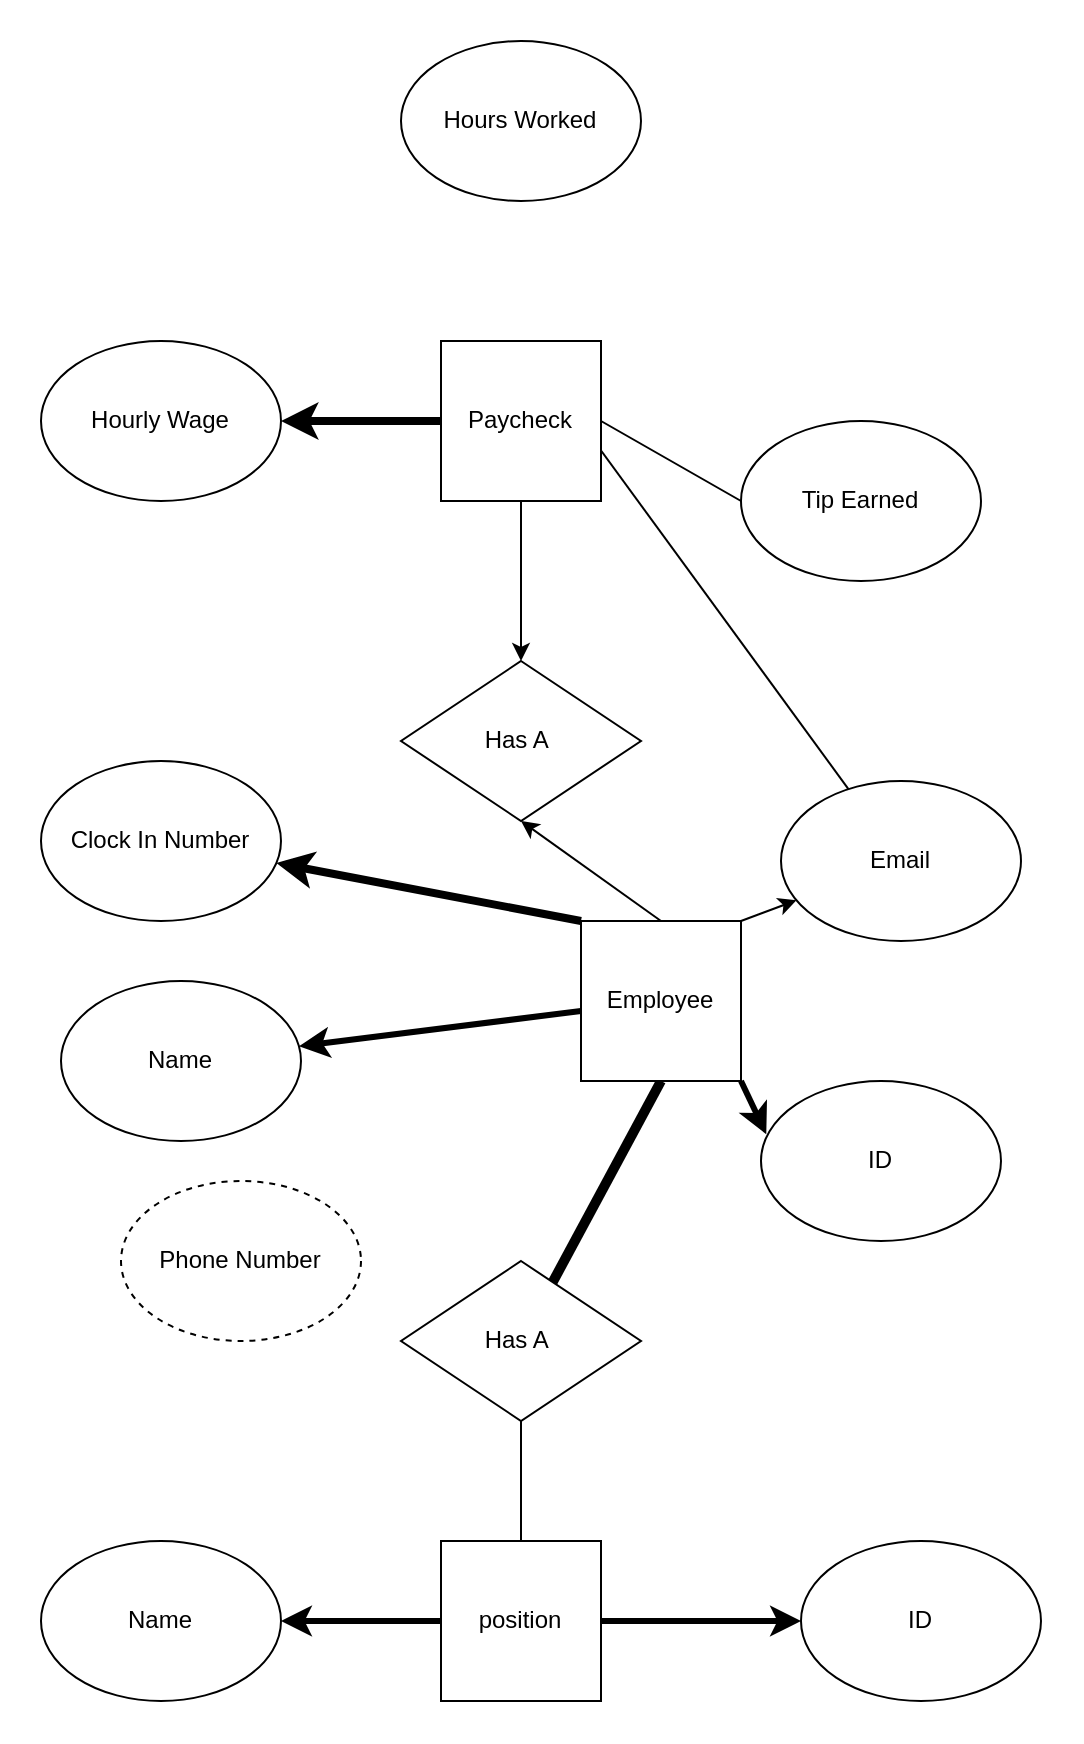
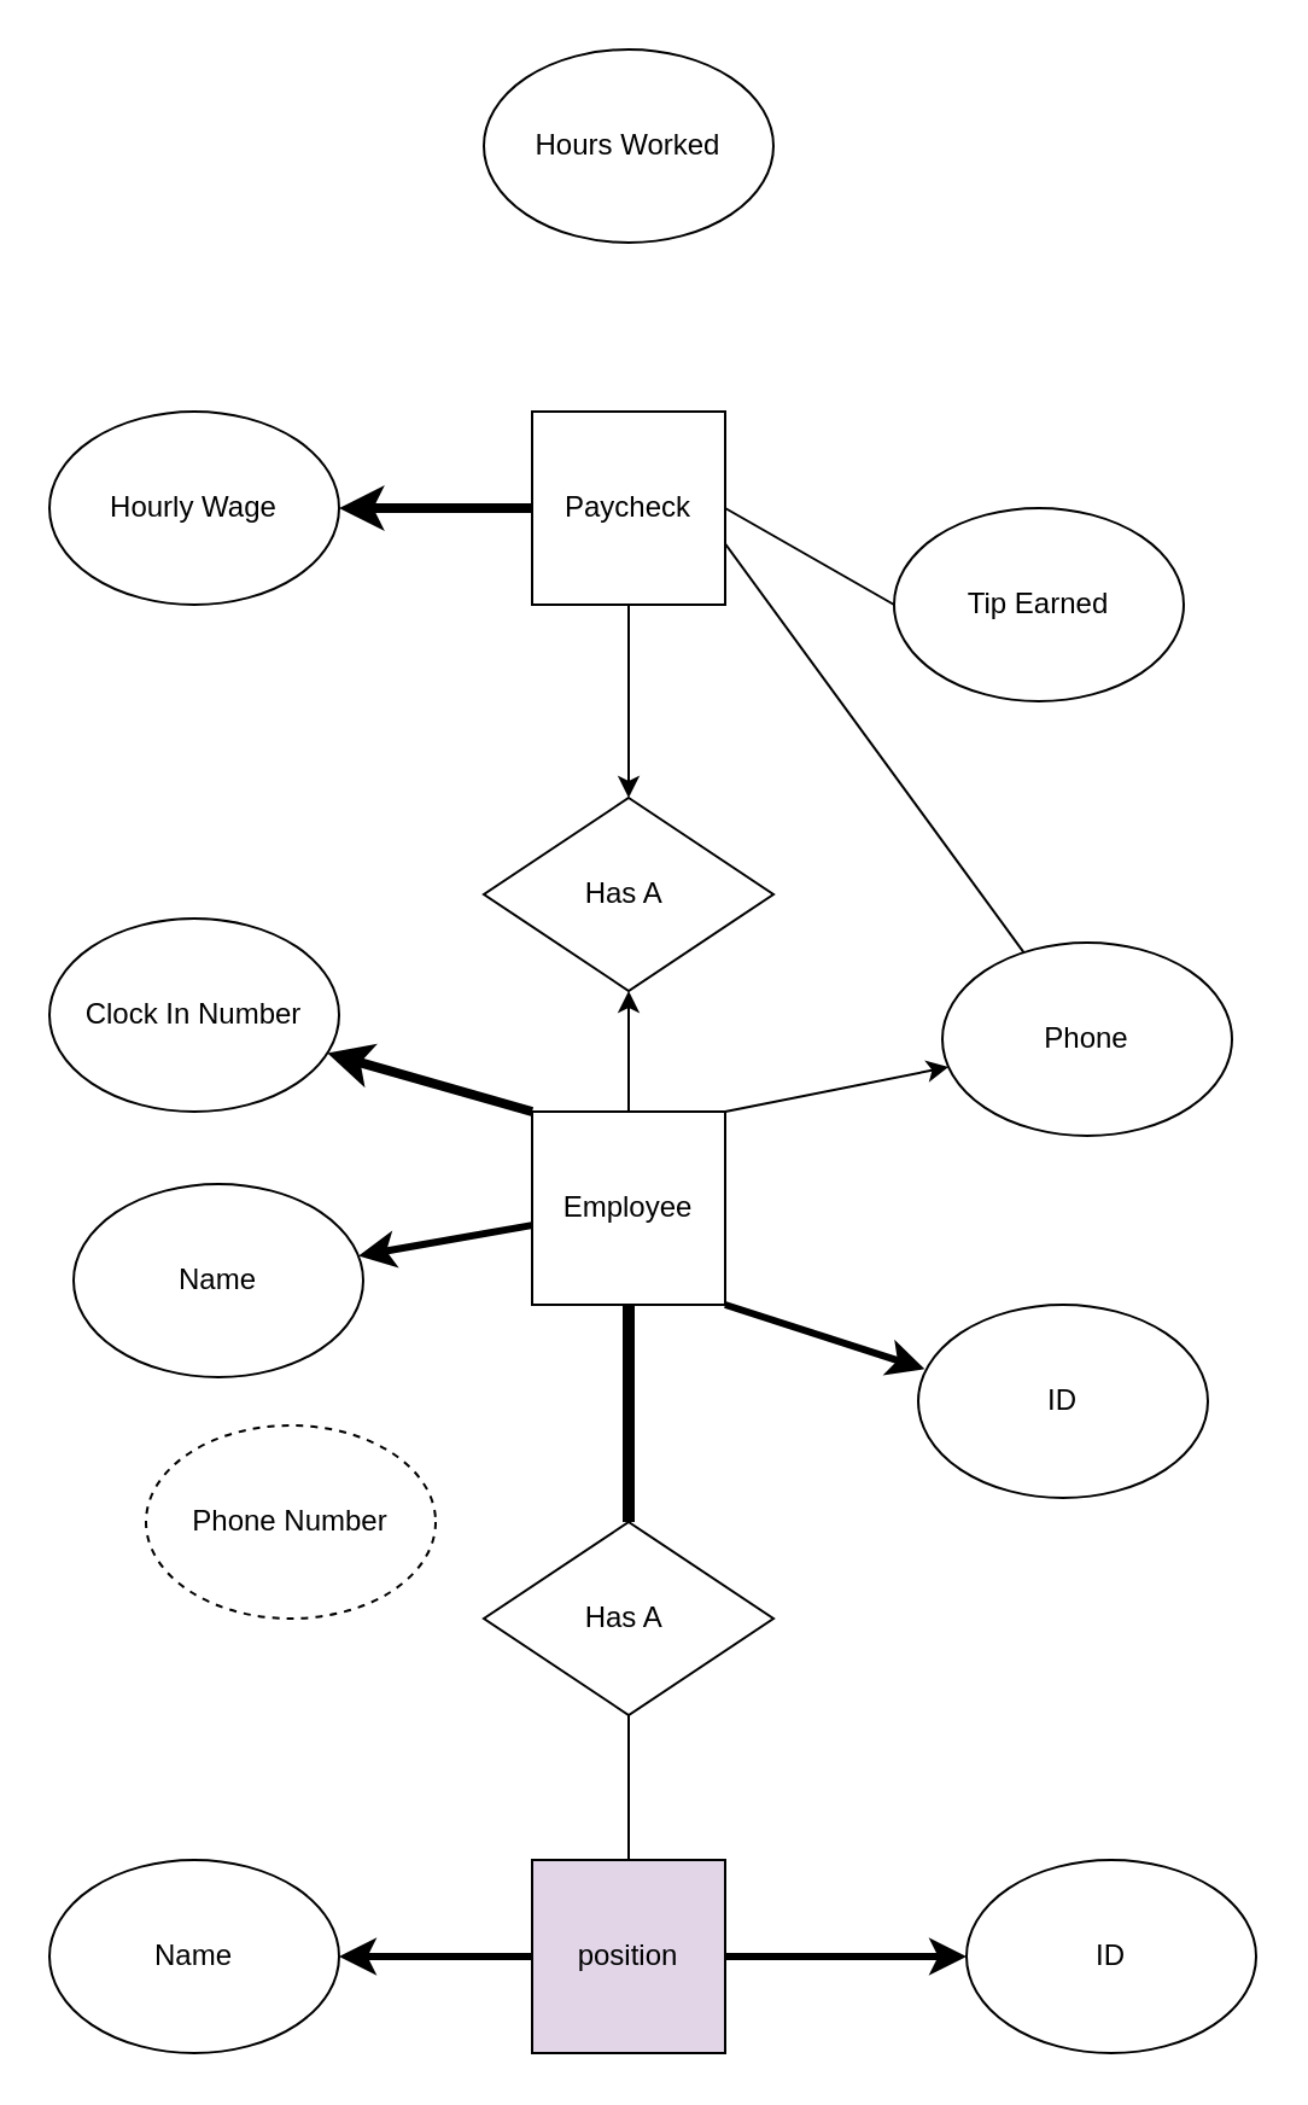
- <mxCell id="19" value="Email" style="ellipse;whiteSpace=wrap;html=1;" parent="1" vertex="1"><mxGeometry x="390" y="390" width="120" height="80" as="geometry" /></mxCell>
+ <mxCell id="19" value="Phone" style="ellipse;whiteSpace=wrap;html=1;" parent="1" vertex="1"><mxGeometry x="390" y="390" width="120" height="80" as="geometry" /></mxCell>
- <mxCell id="8" value="Employee" style="whiteSpace=wrap;html=1;aspect=fixed;" parent="1" vertex="1"><mxGeometry x="290" y="460" width="80" height="80" as="geometry" /></mxCell>
+ <mxCell id="8" value="Employee" style="whiteSpace=wrap;html=1;aspect=fixed;" parent="1" vertex="1"><mxGeometry x="220" y="460" width="80" height="80" as="geometry" /></mxCell>
- <mxCell id="28" value="position" style="whiteSpace=wrap;html=1;aspect=fixed;" vertex="1" parent="1"><mxGeometry x="220" y="770" width="80" height="80" as="geometry" /></mxCell>
+ <mxCell id="28" value="position" style="whiteSpace=wrap;html=1;aspect=fixed;fillColor=#e1d5e7;" vertex="1" parent="1"><mxGeometry x="220" y="770" width="80" height="80" as="geometry" /></mxCell>
